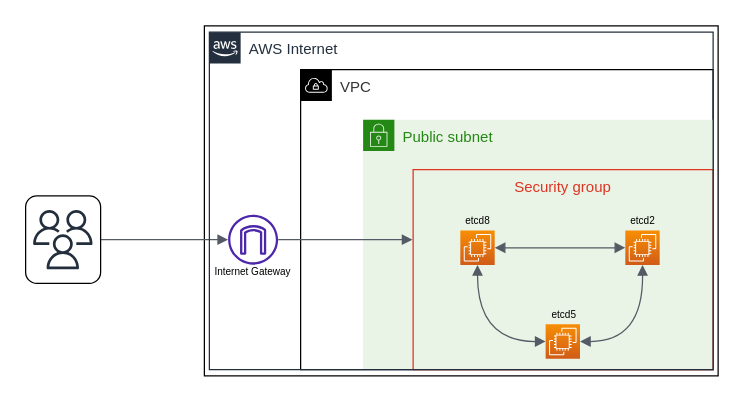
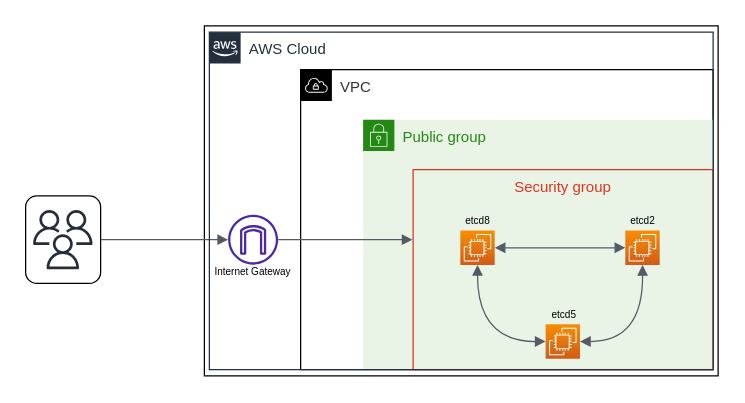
- <mxCell id="19" value="AWS Internet" style="points=[[0,0],[0.25,0],[0.5,0],[0.75,0],[1,0],[1,0.25],[1,0.5],[1,0.75],[1,1],[0.75,1],[0.5,1],[0.25,1],[0,1],[0,0.75],[0,0.5],[0,0.25]];outlineConnect=0;gradientColor=none;html=1;whiteSpace=wrap;fontSize=12;fontStyle=0;container=1;pointerEvents=0;collapsible=0;recursiveResize=0;shape=mxgraph.aws4.group;grIcon=mxgraph.aws4.group_aws_cloud_alt;strokeColor=#232F3E;fillColor=none;verticalAlign=top;align=left;spacingLeft=30;fontColor=#232F3E;dashed=0;" parent="1" vertex="1"><mxGeometry x="167" y="25" width="403" height="270" as="geometry" /></mxCell>
+ <mxCell id="19" value="AWS Cloud" style="points=[[0,0],[0.25,0],[0.5,0],[0.75,0],[1,0],[1,0.25],[1,0.5],[1,0.75],[1,1],[0.75,1],[0.5,1],[0.25,1],[0,1],[0,0.75],[0,0.5],[0,0.25]];outlineConnect=0;gradientColor=none;html=1;whiteSpace=wrap;fontSize=12;fontStyle=0;container=1;pointerEvents=0;collapsible=0;recursiveResize=0;shape=mxgraph.aws4.group;grIcon=mxgraph.aws4.group_aws_cloud_alt;strokeColor=#232F3E;fillColor=none;verticalAlign=top;align=left;spacingLeft=30;fontColor=#232F3E;dashed=0;" parent="1" vertex="1"><mxGeometry x="167" y="25" width="403" height="270" as="geometry" /></mxCell>
- <mxCell id="4" value="Public subnet" style="points=[[0,0],[0.25,0],[0.5,0],[0.75,0],[1,0],[1,0.25],[1,0.5],[1,0.75],[1,1],[0.75,1],[0.5,1],[0.25,1],[0,1],[0,0.75],[0,0.5],[0,0.25]];outlineConnect=0;gradientColor=none;html=1;whiteSpace=wrap;fontSize=12;fontStyle=0;container=1;pointerEvents=0;collapsible=0;recursiveResize=0;shape=mxgraph.aws4.group;grIcon=mxgraph.aws4.group_security_group;grStroke=0;strokeColor=#248814;fillColor=#E9F3E6;verticalAlign=top;align=left;spacingLeft=30;fontColor=#248814;dashed=0;" parent="1" vertex="1"><mxGeometry x="290" y="95" width="280" height="200" as="geometry" /></mxCell>
+ <mxCell id="4" value="Public group" style="points=[[0,0],[0.25,0],[0.5,0],[0.75,0],[1,0],[1,0.25],[1,0.5],[1,0.75],[1,1],[0.75,1],[0.5,1],[0.25,1],[0,1],[0,0.75],[0,0.5],[0,0.25]];outlineConnect=0;gradientColor=none;html=1;whiteSpace=wrap;fontSize=12;fontStyle=0;container=1;pointerEvents=0;collapsible=0;recursiveResize=0;shape=mxgraph.aws4.group;grIcon=mxgraph.aws4.group_security_group;grStroke=0;strokeColor=#248814;fillColor=#E9F3E6;verticalAlign=top;align=left;spacingLeft=30;fontColor=#248814;dashed=0;" parent="1" vertex="1"><mxGeometry x="290" y="95" width="280" height="200" as="geometry" /></mxCell>
